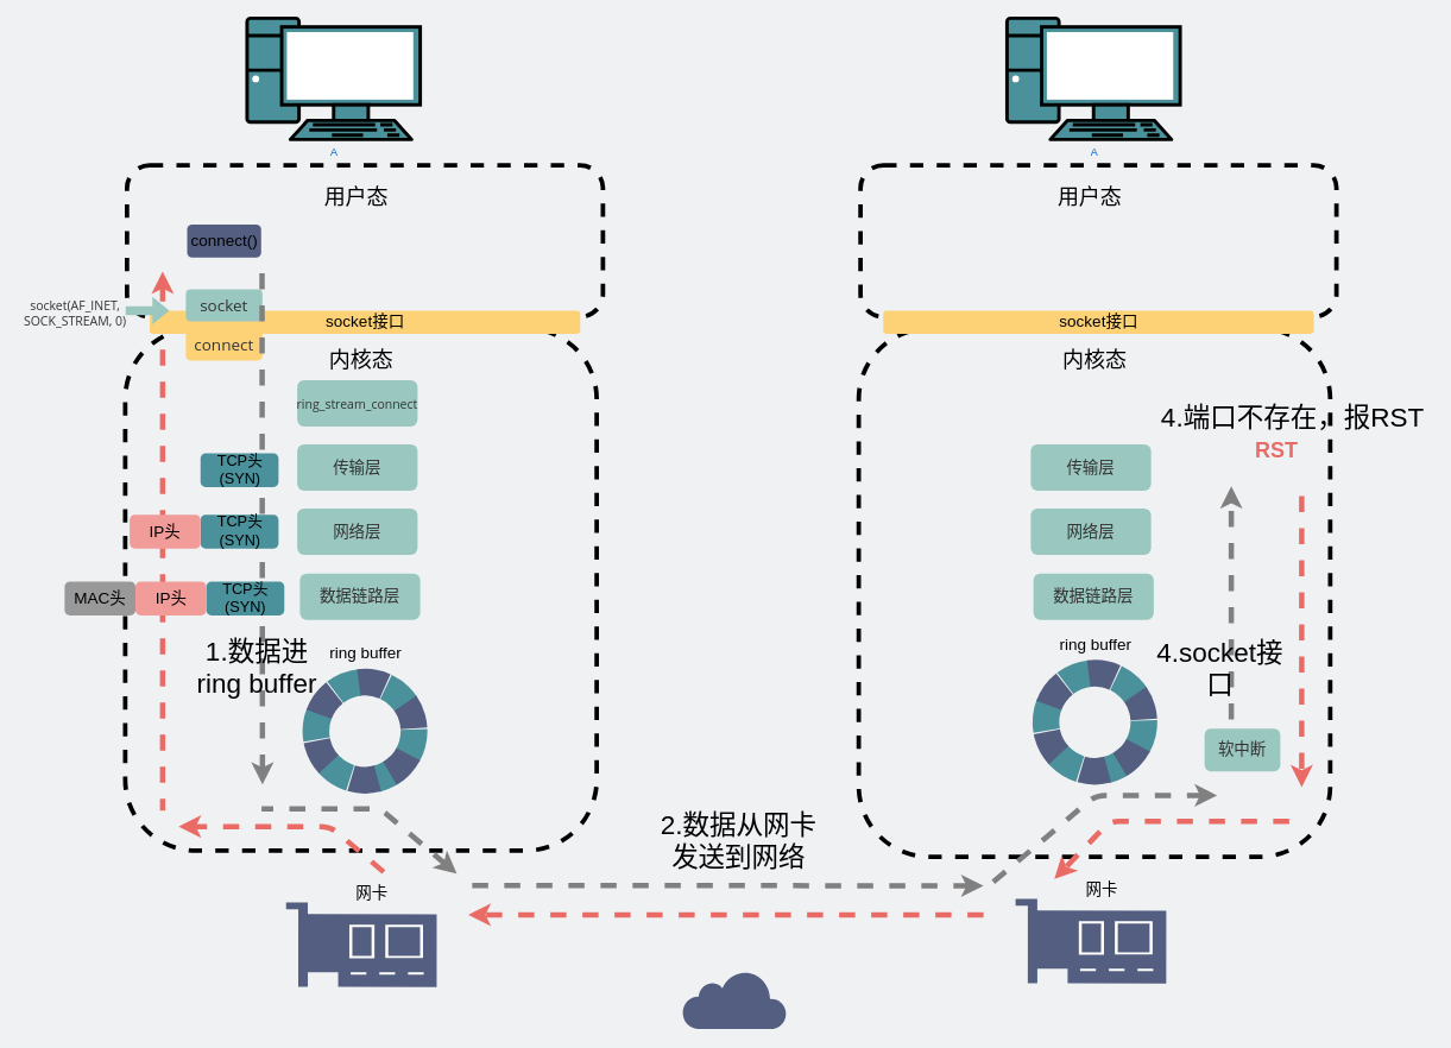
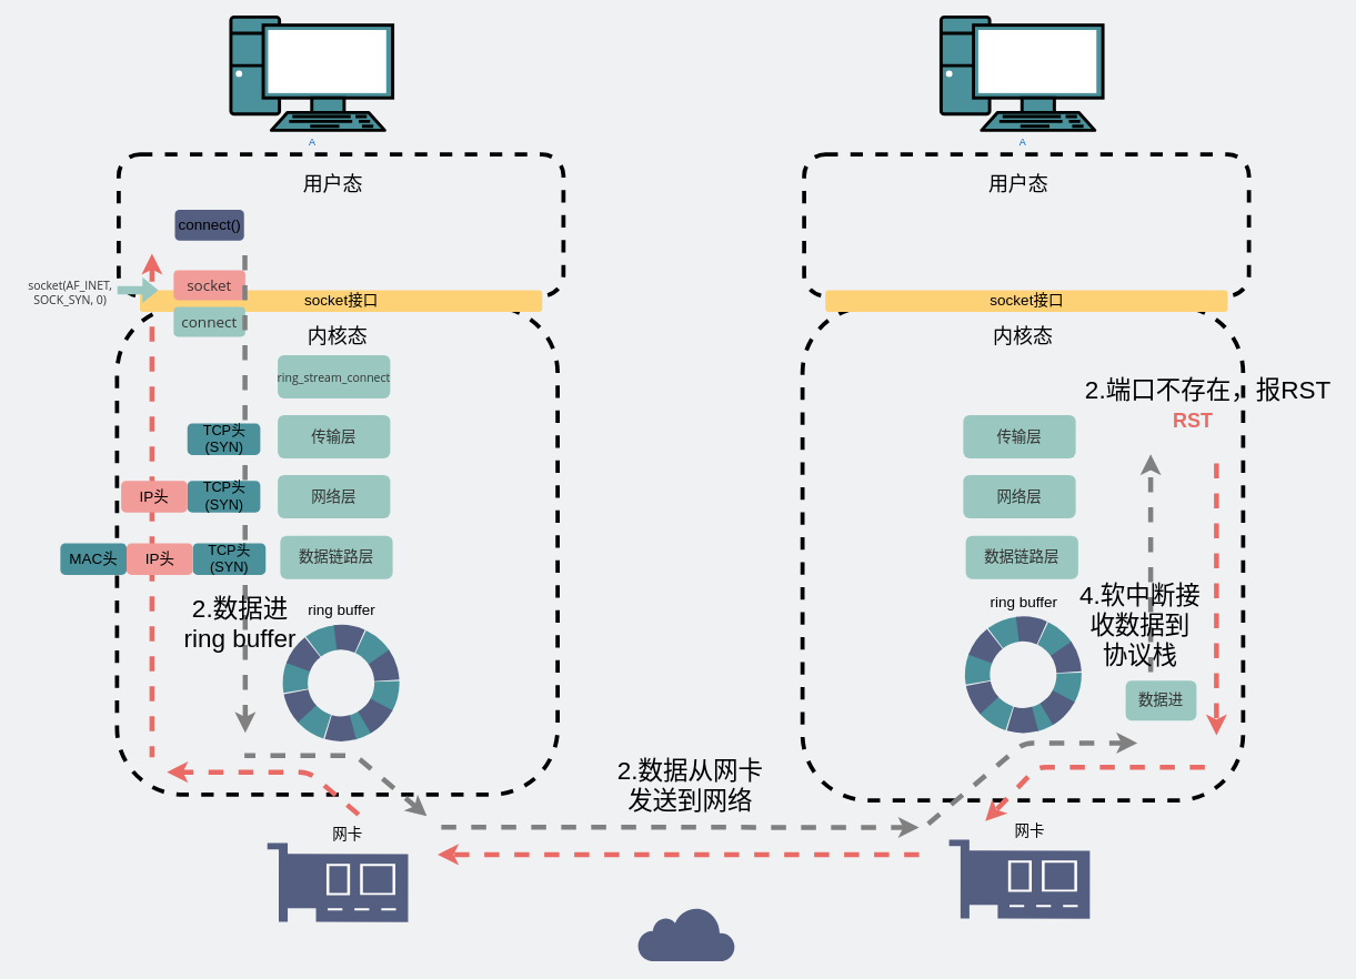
- <mxCell id="8" value="&lt;span style=&quot;color: rgb(51 , 51 , 51) ; font-family: &amp;#34;open sans&amp;#34; , &amp;#34;clear sans&amp;#34; , &amp;#34;helvetica neue&amp;#34; , &amp;#34;helvetica&amp;#34; , &amp;#34;arial&amp;#34; , sans-serif&quot;&gt;&lt;font style=&quot;font-size: 18px&quot;&gt;socket&lt;/font&gt;&lt;/span&gt;" style="rounded=1;whiteSpace=wrap;html=1;strokeColor=none;fillColor=#9AC7BF;labelBackgroundColor=none;" parent="1" vertex="1"><mxGeometry x="208" y="324" width="86" height="36" as="geometry" /></mxCell>
+ <mxCell id="8" value="&lt;span style=&quot;color: rgb(51 , 51 , 51) ; font-family: &amp;#34;open sans&amp;#34; , &amp;#34;clear sans&amp;#34; , &amp;#34;helvetica neue&amp;#34; , &amp;#34;helvetica&amp;#34; , &amp;#34;arial&amp;#34; , sans-serif&quot;&gt;&lt;font style=&quot;font-size: 18px&quot;&gt;socket&lt;/font&gt;&lt;/span&gt;" style="rounded=1;whiteSpace=wrap;html=1;strokeColor=none;fillColor=#f19c99;labelBackgroundColor=none;" parent="1" vertex="1"><mxGeometry x="208" y="324" width="86" height="36" as="geometry" /></mxCell>
- <mxCell id="9" value="&lt;font style=&quot;font-size: 14px&quot;&gt;&lt;span style=&quot;color: rgb(51 , 51 , 51) ; font-family: &amp;#34;open sans&amp;#34; , &amp;#34;clear sans&amp;#34; , &amp;#34;helvetica neue&amp;#34; , &amp;#34;helvetica&amp;#34; , &amp;#34;arial&amp;#34; , sans-serif&quot;&gt;socket&lt;/span&gt;&lt;span style=&quot;color: rgb(51 , 51 , 51) ; font-family: &amp;#34;open sans&amp;#34; , &amp;#34;clear sans&amp;#34; , &amp;#34;helvetica neue&amp;#34; , &amp;#34;helvetica&amp;#34; , &amp;#34;arial&amp;#34; , sans-serif&quot;&gt;&lt;font&gt;(AF_INET, &lt;br&gt;SOCK_STREAM, 0)&lt;/font&gt;&lt;/span&gt;&lt;/font&gt;" style="text;html=1;strokeColor=none;fillColor=none;align=center;verticalAlign=middle;whiteSpace=wrap;rounded=0;" parent="1" vertex="1"><mxGeometry x="20" y="320" width="128" height="61" as="geometry" /></mxCell>
+ <mxCell id="9" value="&lt;font style=&quot;font-size: 14px&quot;&gt;&lt;span style=&quot;color: rgb(51 , 51 , 51) ; font-family: &amp;#34;open sans&amp;#34; , &amp;#34;clear sans&amp;#34; , &amp;#34;helvetica neue&amp;#34; , &amp;#34;helvetica&amp;#34; , &amp;#34;arial&amp;#34; , sans-serif&quot;&gt;socket&lt;/span&gt;&lt;span style=&quot;color: rgb(51 , 51 , 51) ; font-family: &amp;#34;open sans&amp;#34; , &amp;#34;clear sans&amp;#34; , &amp;#34;helvetica neue&amp;#34; , &amp;#34;helvetica&amp;#34; , &amp;#34;arial&amp;#34; , sans-serif&quot;&gt;&lt;font&gt;(AF_INET, &lt;br&gt;SOCK_SYN, 0)&lt;/font&gt;&lt;/span&gt;&lt;/font&gt;" style="text;html=1;strokeColor=none;fillColor=none;align=center;verticalAlign=middle;whiteSpace=wrap;rounded=0;" parent="1" vertex="1"><mxGeometry x="20" y="320" width="128" height="61" as="geometry" /></mxCell>
- <mxCell id="7" value="&lt;span style=&quot;color: rgb(51 , 51 , 51) ; font-family: &amp;#34;open sans&amp;#34; , &amp;#34;clear sans&amp;#34; , &amp;#34;helvetica neue&amp;#34; , &amp;#34;helvetica&amp;#34; , &amp;#34;arial&amp;#34; , sans-serif&quot;&gt;&lt;font style=&quot;font-size: 18px&quot;&gt;connect&lt;/font&gt;&lt;/span&gt;" style="rounded=1;whiteSpace=wrap;html=1;strokeColor=none;fillColor=#fdd276;labelBackgroundColor=none;" parent="1" vertex="1"><mxGeometry x="208" y="368" width="86" height="36" as="geometry" /></mxCell>
+ <mxCell id="7" value="&lt;span style=&quot;color: rgb(51 , 51 , 51) ; font-family: &amp;#34;open sans&amp;#34; , &amp;#34;clear sans&amp;#34; , &amp;#34;helvetica neue&amp;#34; , &amp;#34;helvetica&amp;#34; , &amp;#34;arial&amp;#34; , sans-serif&quot;&gt;&lt;font style=&quot;font-size: 18px&quot;&gt;connect&lt;/font&gt;&lt;/span&gt;" style="rounded=1;whiteSpace=wrap;html=1;strokeColor=none;fillColor=#9AC7BF;labelBackgroundColor=none;" parent="1" vertex="1"><mxGeometry x="208" y="368" width="86" height="36" as="geometry" /></mxCell>
- <mxCell id="57" value="&lt;font style=&quot;font-size: 30px&quot;&gt;4.端口不存在，报RST&lt;br&gt;&lt;/font&gt;" style="text;html=1;strokeColor=none;fillColor=none;align=center;verticalAlign=middle;whiteSpace=wrap;rounded=0;sketch=0;" vertex="1" parent="1"><mxGeometry x="1294" y="404" width="312" height="128" as="geometry" /></mxCell>
+ <mxCell id="57" value="&lt;font style=&quot;font-size: 30px&quot;&gt;2.端口不存在，报RST&lt;br&gt;&lt;/font&gt;" style="text;html=1;strokeColor=none;fillColor=none;align=center;verticalAlign=middle;whiteSpace=wrap;rounded=0;sketch=0;" vertex="1" parent="1"><mxGeometry x="1294" y="404" width="312" height="128" as="geometry" /></mxCell>
- <mxCell id="26" value="&lt;font style=&quot;font-size: 18px&quot;&gt;MAC头&lt;/font&gt;" style="rounded=1;whiteSpace=wrap;html=1;strokeColor=none;fillColor=#999999;" parent="1" vertex="1"><mxGeometry x="72" y="652" width="79.5" height="38" as="geometry" /></mxCell>
+ <mxCell id="26" value="&lt;font style=&quot;font-size: 18px&quot;&gt;MAC头&lt;/font&gt;" style="rounded=1;whiteSpace=wrap;html=1;strokeColor=none;fillColor=#4a919b;" parent="1" vertex="1"><mxGeometry x="72" y="652" width="79.5" height="38" as="geometry" /></mxCell>
- <mxCell id="55" value="&lt;font style=&quot;font-size: 30px&quot;&gt;1.数据进&lt;br&gt;ring buffer&lt;/font&gt;" style="text;html=1;strokeColor=none;fillColor=none;align=center;verticalAlign=middle;whiteSpace=wrap;rounded=0;sketch=0;" parent="1" vertex="1"><mxGeometry x="203" y="731" width="170" height="34" as="geometry" /></mxCell>
+ <mxCell id="55" value="&lt;font style=&quot;font-size: 30px&quot;&gt;2.数据进&lt;br&gt;ring buffer&lt;/font&gt;" style="text;html=1;strokeColor=none;fillColor=none;align=center;verticalAlign=middle;whiteSpace=wrap;rounded=0;sketch=0;" parent="1" vertex="1"><mxGeometry x="203" y="731" width="170" height="34" as="geometry" /></mxCell>
- <mxCell id="56" value="&lt;font style=&quot;font-size: 30px&quot;&gt;4.socket接口&lt;br&gt;&lt;/font&gt;" style="text;html=1;strokeColor=none;fillColor=none;align=center;verticalAlign=middle;whiteSpace=wrap;rounded=0;sketch=0;" vertex="1" parent="1"><mxGeometry x="1294" y="703" width="149" height="94" as="geometry" /></mxCell>
+ <mxCell id="56" value="&lt;font style=&quot;font-size: 30px&quot;&gt;4.软中断接收数据到协议栈&lt;br&gt;&lt;/font&gt;" style="text;html=1;strokeColor=none;fillColor=none;align=center;verticalAlign=middle;whiteSpace=wrap;rounded=0;sketch=0;" vertex="1" parent="1"><mxGeometry x="1294" y="703" width="149" height="94" as="geometry" /></mxCell>
- <mxCell id="38" value="&lt;span style=&quot;color: rgb(51 , 51 , 51) ; font-family: &amp;#34;open sans&amp;#34; , &amp;#34;clear sans&amp;#34; , &amp;#34;helvetica neue&amp;#34; , &amp;#34;helvetica&amp;#34; , &amp;#34;arial&amp;#34; , sans-serif ; font-size: 18px&quot;&gt;软中断&lt;/span&gt;" style="rounded=1;whiteSpace=wrap;html=1;strokeColor=none;fontSize=18;fillColor=#9AC7BF;labelBackgroundColor=none;" vertex="1" parent="1"><mxGeometry x="1351" y="817" width="85" height="48" as="geometry" /></mxCell>
+ <mxCell id="38" value="&lt;span style=&quot;color: rgb(51 , 51 , 51) ; font-family: &amp;#34;open sans&amp;#34; , &amp;#34;clear sans&amp;#34; , &amp;#34;helvetica neue&amp;#34; , &amp;#34;helvetica&amp;#34; , &amp;#34;arial&amp;#34; , sans-serif ; font-size: 18px&quot;&gt;数据进&lt;/span&gt;" style="rounded=1;whiteSpace=wrap;html=1;strokeColor=none;fontSize=18;fillColor=#9AC7BF;labelBackgroundColor=none;" vertex="1" parent="1"><mxGeometry x="1351" y="817" width="85" height="48" as="geometry" /></mxCell>
